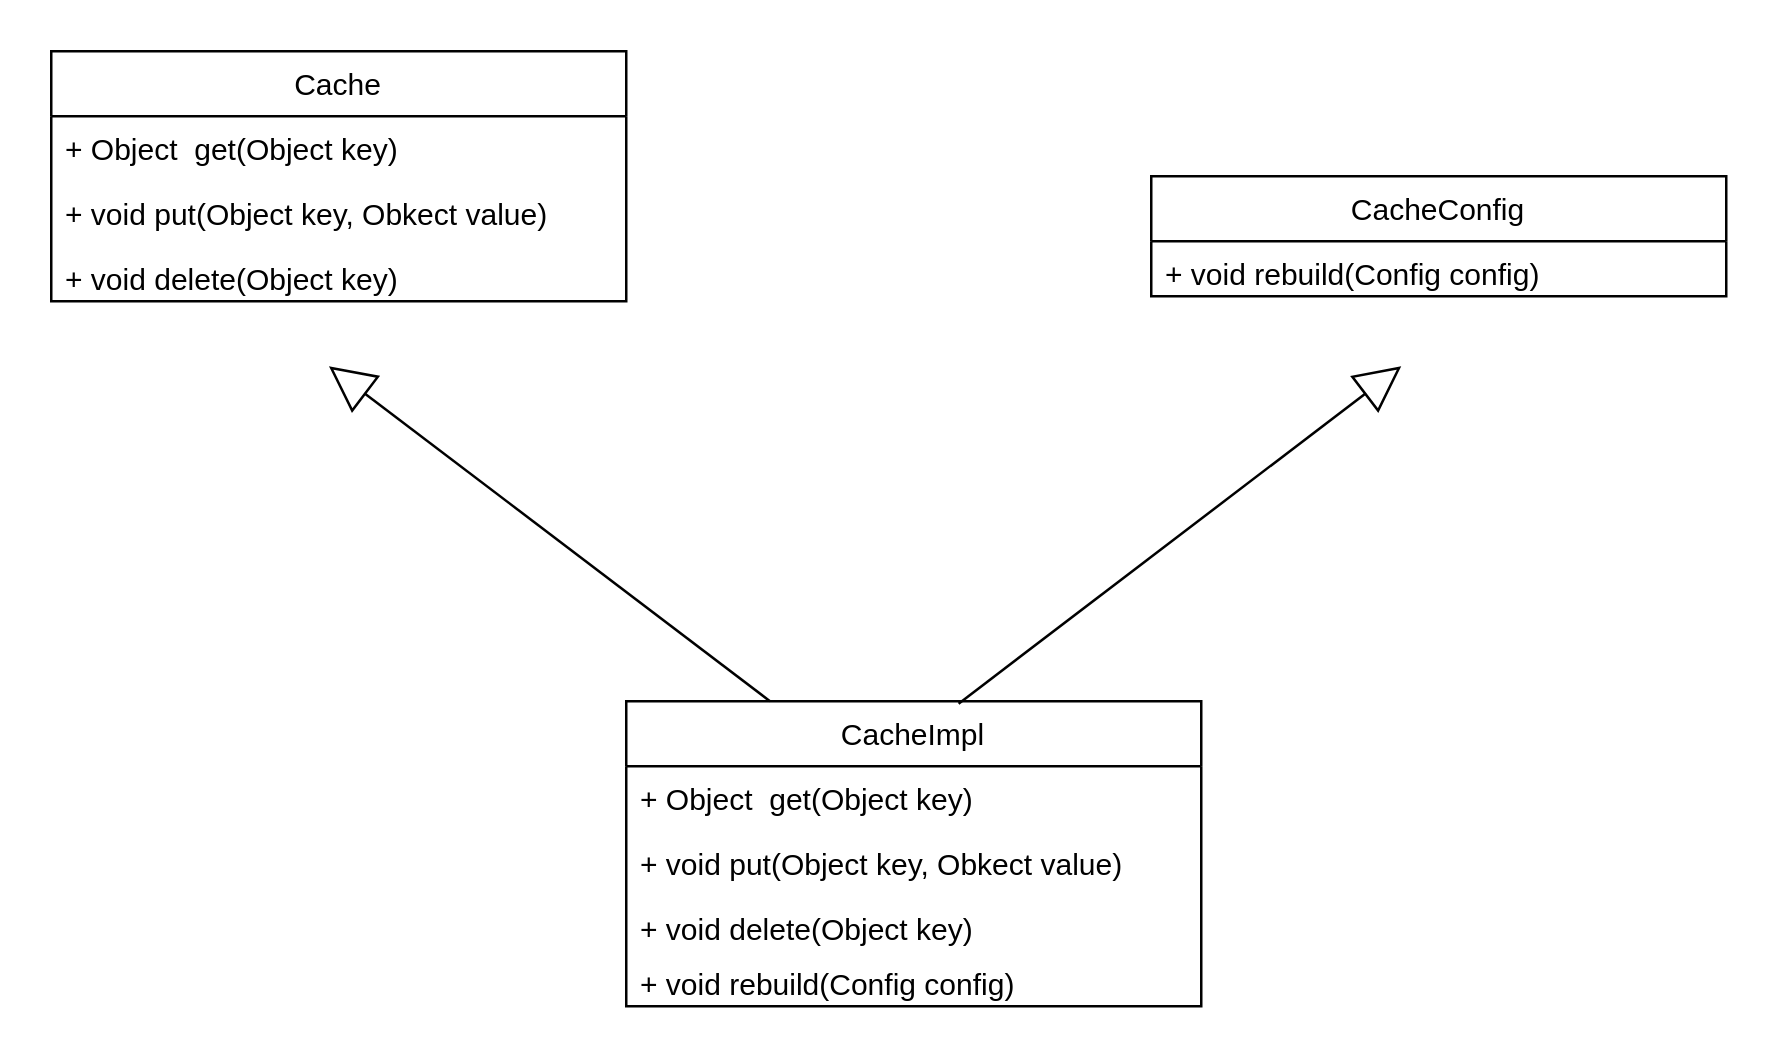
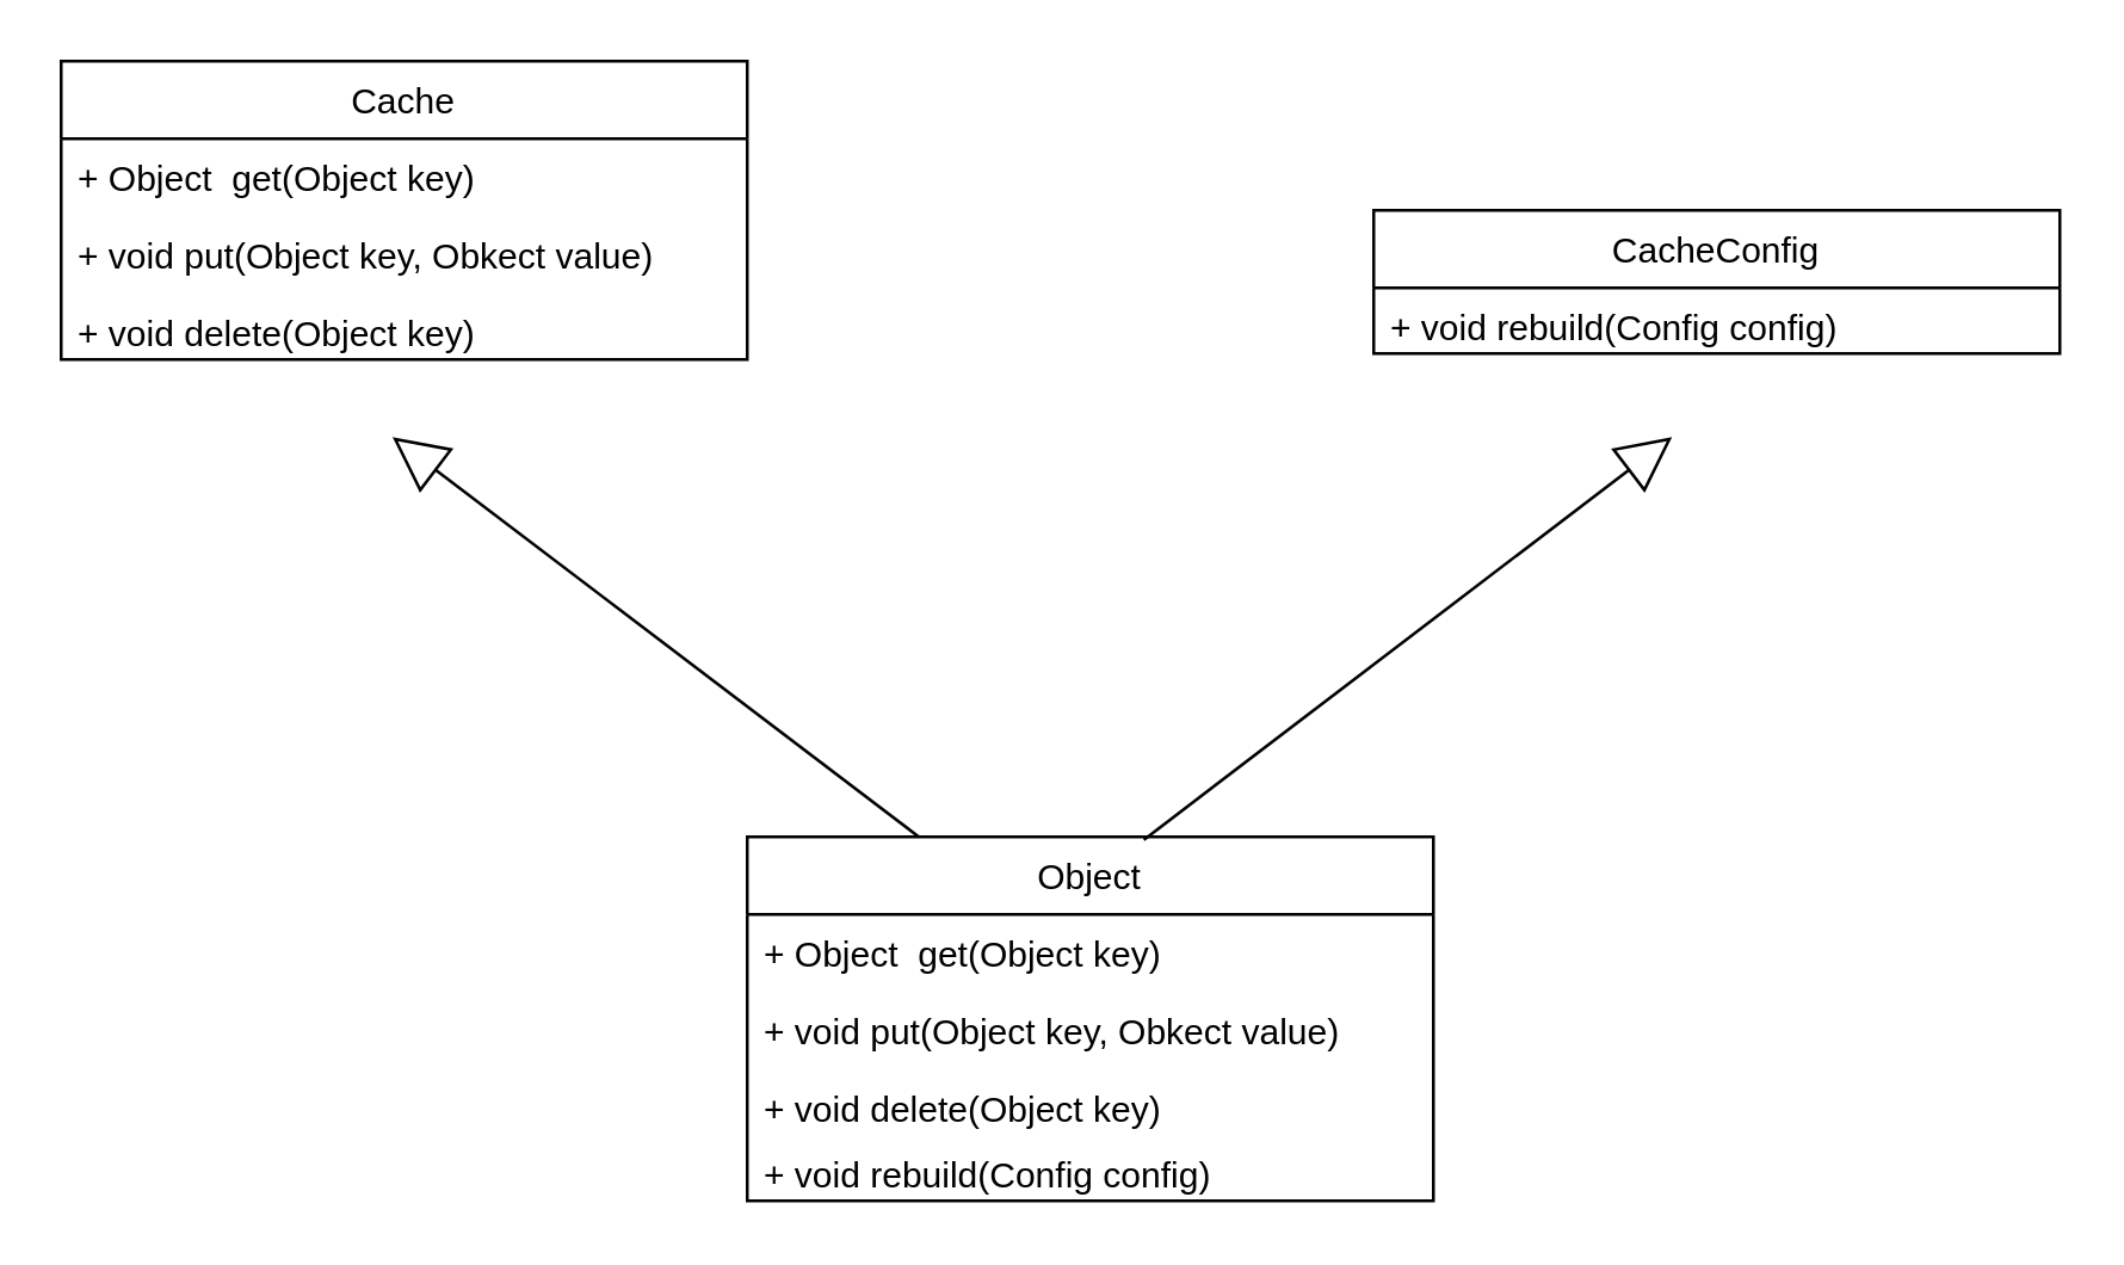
- <mxCell id="2" value="CacheImpl" style="swimlane;fontStyle=0;childLayout=stackLayout;horizontal=1;startSize=26;fillColor=none;horizontalStack=0;resizeParent=1;resizeParentMax=0;resizeLast=0;collapsible=1;marginBottom=0;" vertex="1" parent="1"><mxGeometry x="250" y="280" width="230" height="122" as="geometry" /></mxCell>
+ <mxCell id="2" value="Object" style="swimlane;fontStyle=0;childLayout=stackLayout;horizontal=1;startSize=26;fillColor=none;horizontalStack=0;resizeParent=1;resizeParentMax=0;resizeLast=0;collapsible=1;marginBottom=0;" vertex="1" parent="1"><mxGeometry x="250" y="280" width="230" height="122" as="geometry" /></mxCell>
